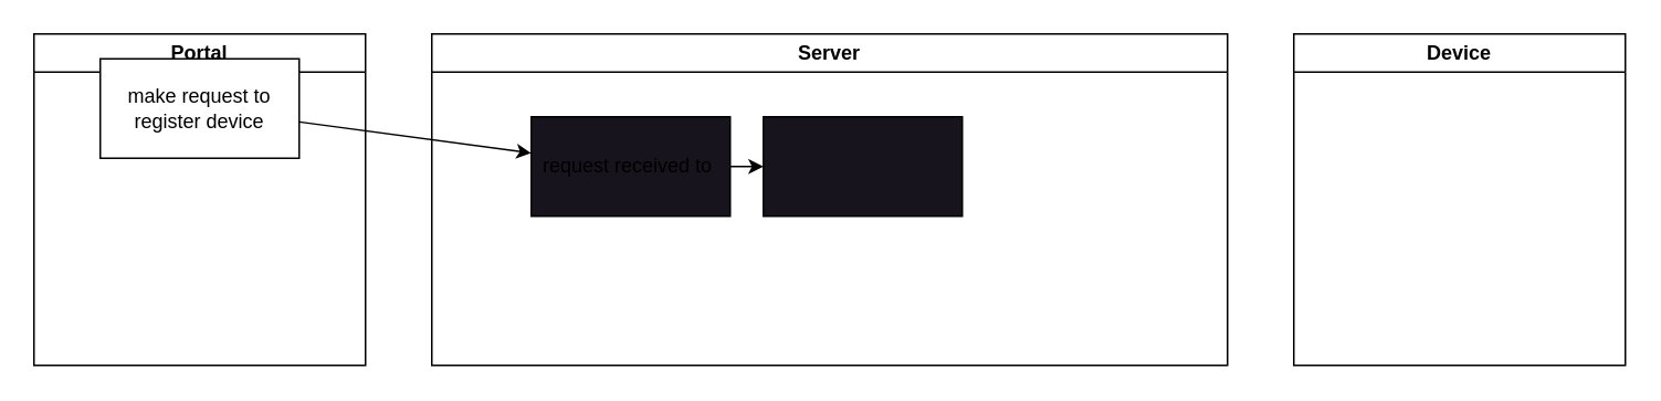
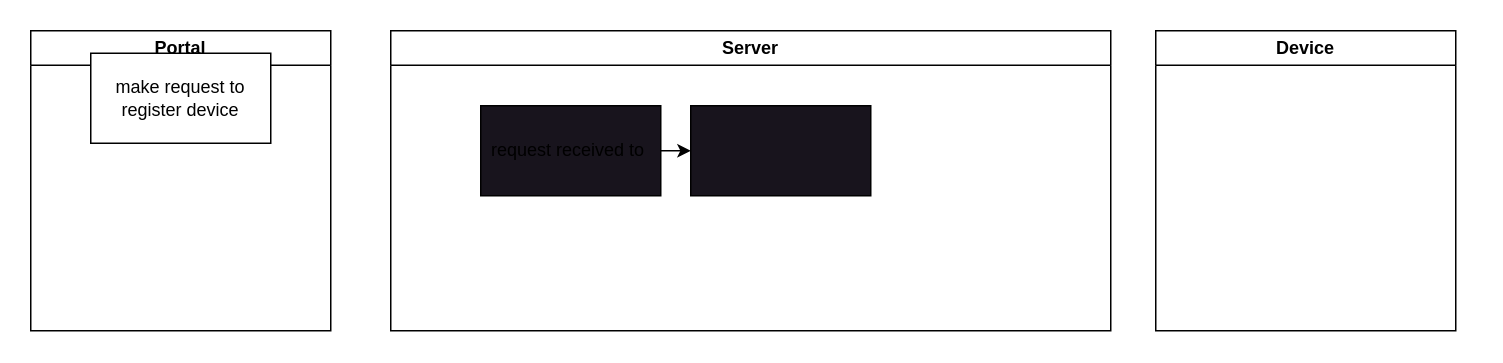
- <mxCell id="9" value="" style="edgeStyle=none;html=1;" edge="1" parent="1" source="3" target="6"><mxGeometry relative="1" as="geometry" /></mxCell>
- <mxCell id="8" value="Device" style="swimlane;whiteSpace=wrap;html=1;" vertex="1" parent="1"><mxGeometry x="780" y="20" width="200" height="200" as="geometry" /></mxCell>
+ <mxCell id="8" value="Device" style="swimlane;whiteSpace=wrap;html=1;" vertex="1" parent="1"><mxGeometry x="770" y="20" width="200" height="200" as="geometry" /></mxCell>
